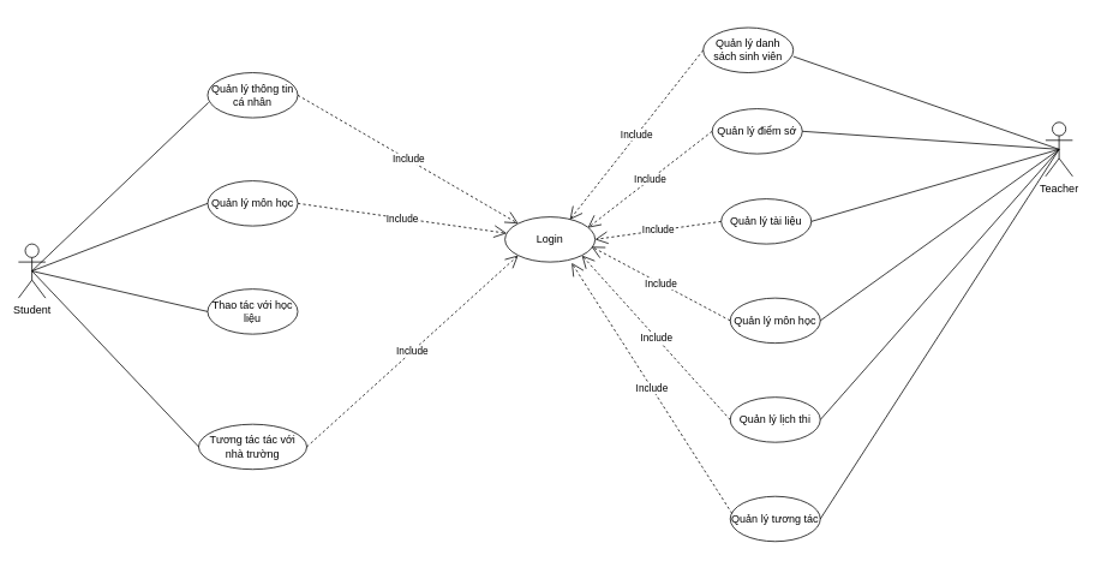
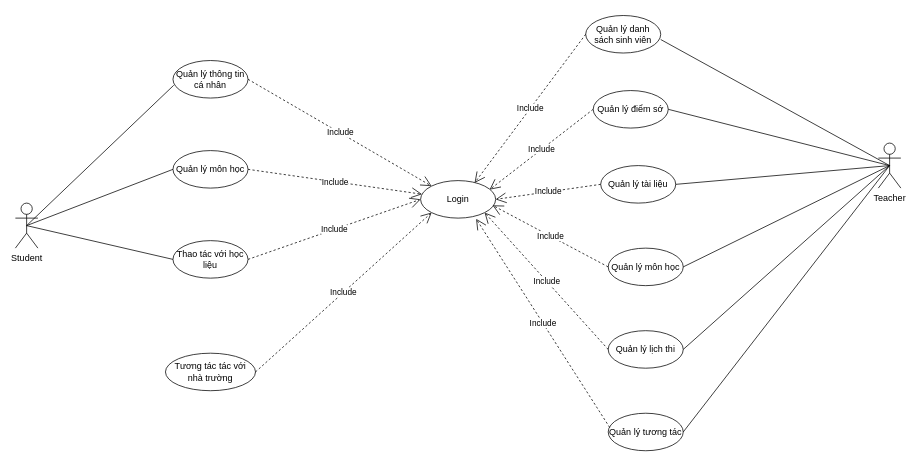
- <mxCell id="8" value="Quản lý danh sách sinh viên" style="ellipse;whiteSpace=wrap;html=1;" vertex="1" parent="1"><mxGeometry x="780" y="30" width="100" height="50" as="geometry" /></mxCell>
+ <mxCell id="8" value="Quản lý danh sách sinh viên" style="ellipse;whiteSpace=wrap;html=1;" vertex="1" parent="1"><mxGeometry x="780" y="20" width="100" height="50" as="geometry" /></mxCell>
- <mxCell id="3" value="Teacher" style="shape=umlActor;verticalLabelPosition=bottom;verticalAlign=top;html=1;outlineConnect=0;" vertex="1" parent="1"><mxGeometry x="1160" y="135" width="30" height="60" as="geometry" /></mxCell>
+ <mxCell id="3" value="Teacher" style="shape=umlActor;verticalLabelPosition=bottom;verticalAlign=top;html=1;outlineConnect=0;" vertex="1" parent="1"><mxGeometry x="1170" y="190" width="30" height="60" as="geometry" /></mxCell>
+ <mxCell id="18" value="Include" style="endArrow=open;endSize=12;dashed=1;html=1;rounded=0;exitX=1;exitY=0.5;exitDx=0;exitDy=0;entryX=0;entryY=0.5;entryDx=0;entryDy=0;" edge="1" parent="1" source="4" target="7"><mxGeometry width="160" relative="1" as="geometry"><mxPoint x="330" y="175" as="sourcePoint" /><mxPoint x="579" y="261" as="targetPoint" /></mxGeometry></mxCell>
- <mxCell id="16" value="" style="endArrow=none;html=1;rounded=0;exitX=0.5;exitY=0.5;exitDx=0;exitDy=0;exitPerimeter=0;entryX=0;entryY=0.5;entryDx=0;entryDy=0;" edge="1" parent="1" source="2" target="6"><mxGeometry width="50" height="50" relative="1" as="geometry"><mxPoint x="140" y="450" as="sourcePoint" /><mxPoint x="190" y="400" as="targetPoint" /></mxGeometry></mxCell>
